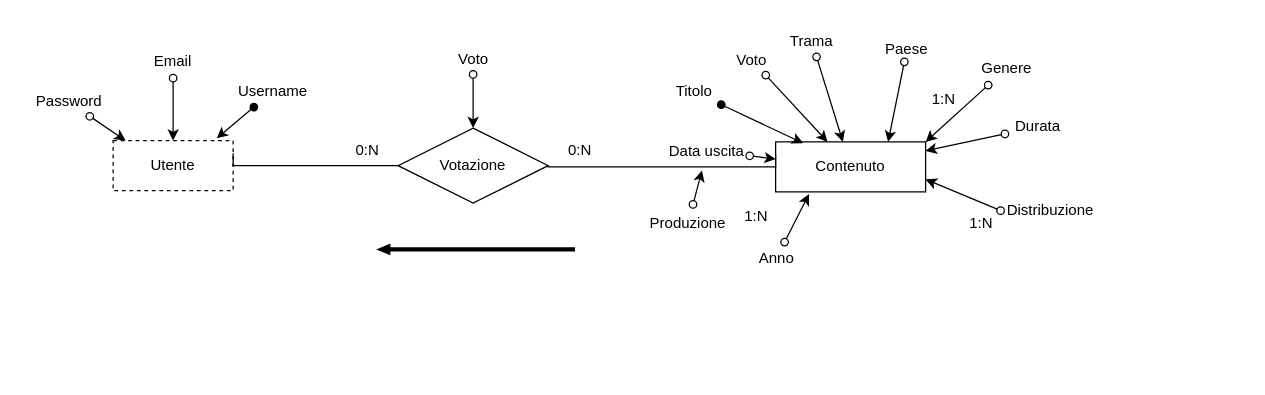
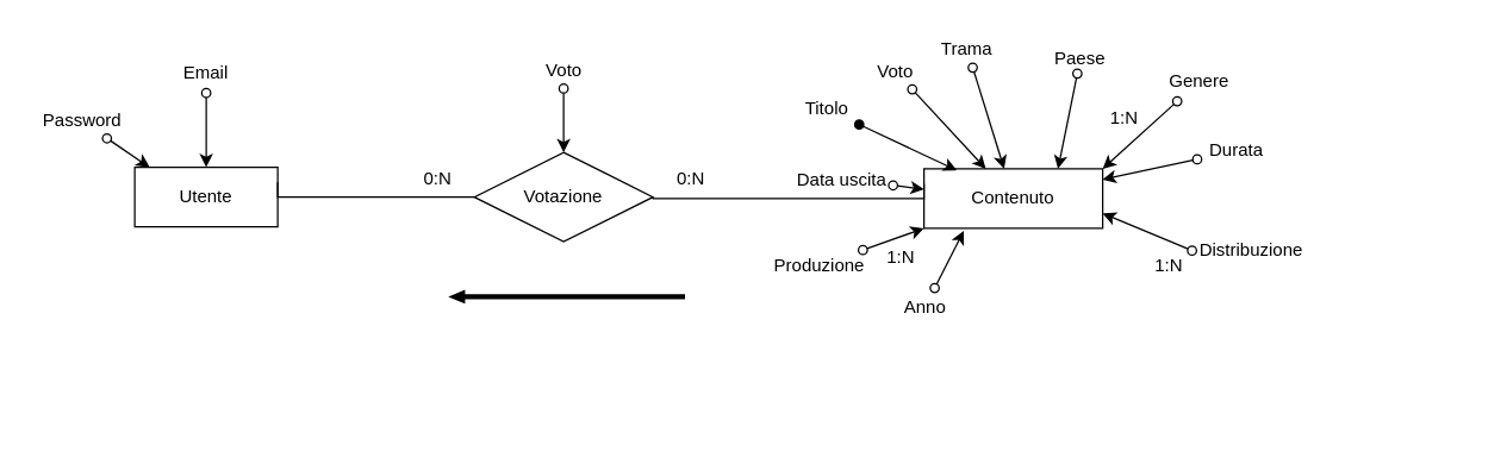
- <mxCell id="29" value="Username" style="ellipse;whiteSpace=wrap;html=1;align=center;rounded=0;shadow=0;comic=0;fillColor=none;strokeColor=none;" parent="1" vertex="1"><mxGeometry x="173" y="59" width="90" height="27" as="geometry" /></mxCell>
- <mxCell id="28" style="edgeStyle=none;rounded=0;orthogonalLoop=1;jettySize=auto;html=1;entryX=0.863;entryY=-0.046;entryDx=0;entryDy=0;strokeColor=#000000;fontSize=11;fillColor=none;startFill=1;startArrow=oval;entryPerimeter=0;" parent="1" source="29" target="2" edge="1"><mxGeometry relative="1" as="geometry" /></mxCell>
- <mxCell id="2" value="Utente" style="whiteSpace=wrap;html=1;align=center;dashed=1;" parent="1" vertex="1"><mxGeometry x="90" y="112" width="96" height="40" as="geometry" /></mxCell>
+ <mxCell id="2" value="Utente" style="whiteSpace=wrap;html=1;align=center;" parent="1" vertex="1"><mxGeometry x="90" y="112" width="96" height="40" as="geometry" /></mxCell>
- <mxCell id="13" style="edgeStyle=none;rounded=0;orthogonalLoop=1;jettySize=auto;html=1;startFill=0;startArrow=oval;" parent="3" source="14" target="7" edge="1"><mxGeometry relative="1" as="geometry" /></mxCell>
+ <mxCell id="13" style="edgeStyle=none;rounded=0;orthogonalLoop=1;jettySize=auto;html=1;entryX=0;entryY=1;entryDx=0;entryDy=0;startFill=0;startArrow=oval;" parent="3" source="14" target="4" edge="1"><mxGeometry relative="1" as="geometry" /></mxCell>
